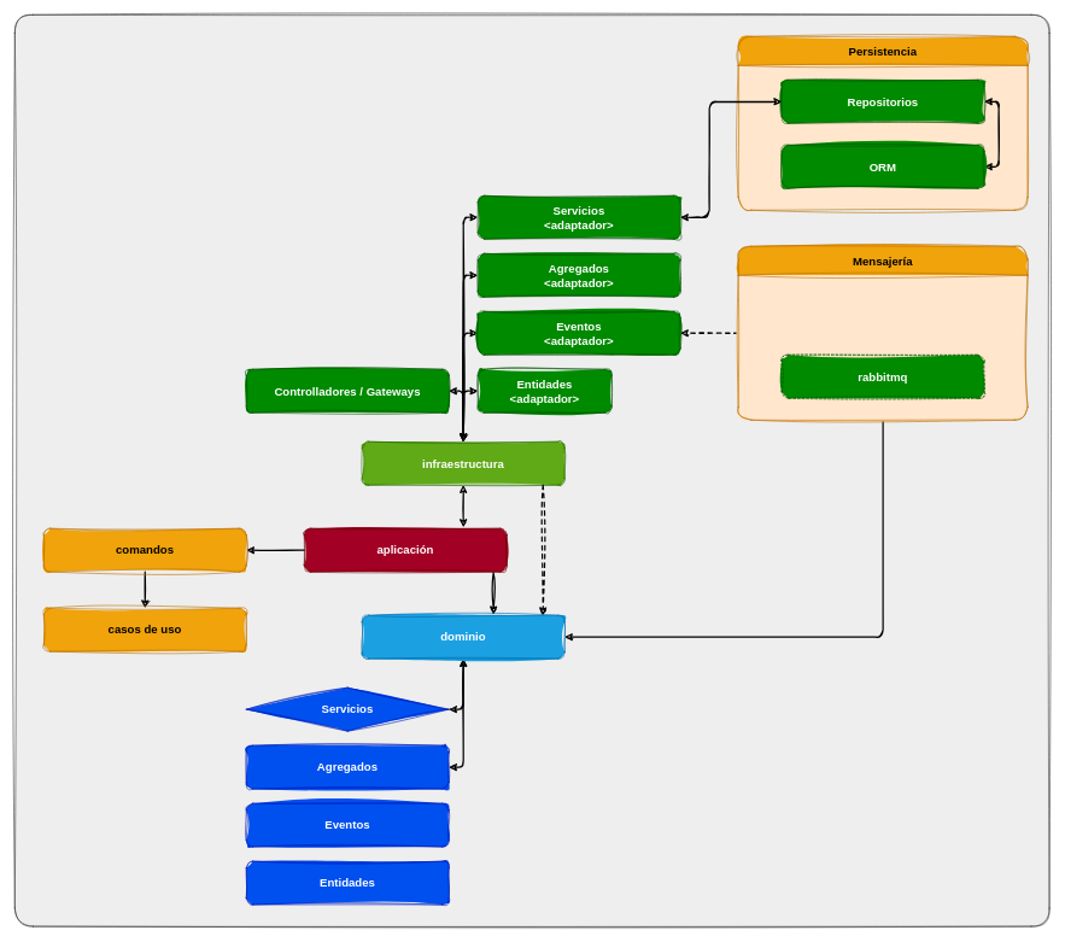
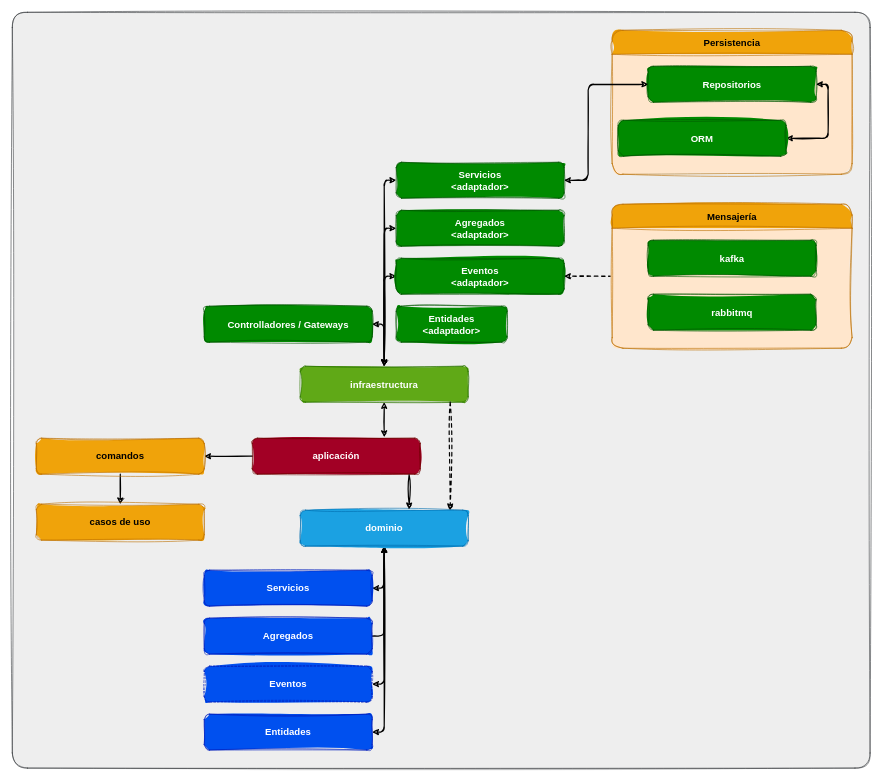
- <mxCell id="30" value="ORM" style="rounded=1;whiteSpace=wrap;html=1;fontStyle=1;fontSize=16;sketch=1;curveFitting=1;jiggle=2;fillColor=#008a00;fontColor=#ffffff;strokeColor=#005700;fillStyle=solid;" vertex="1" parent="27"><mxGeometry x="60" y="150" width="280" height="60" as="geometry" /></mxCell>
+ <mxCell id="30" value="ORM" style="rounded=1;whiteSpace=wrap;html=1;fontStyle=1;fontSize=16;sketch=1;curveFitting=1;jiggle=2;fillColor=#008a00;fontColor=#ffffff;strokeColor=#005700;fillStyle=solid;" vertex="1" parent="27"><mxGeometry x="10" y="150" width="280" height="60" as="geometry" /></mxCell>
+ <mxCell id="37" value="kafka" style="rounded=1;whiteSpace=wrap;html=1;fontStyle=1;fontSize=16;sketch=1;curveFitting=1;jiggle=2;fillColor=#008a00;fontColor=#ffffff;strokeColor=#005700;fillStyle=solid;" vertex="1" parent="36"><mxGeometry x="60" y="60" width="280" height="60" as="geometry" /></mxCell>
- <mxCell id="38" value="rabbitmq" style="rounded=1;whiteSpace=wrap;html=1;fontStyle=1;fontSize=16;sketch=1;curveFitting=1;jiggle=2;fillColor=#008a00;fontColor=#ffffff;strokeColor=#005700;fillStyle=solid;dashed=1;" vertex="1" parent="36"><mxGeometry x="60" y="150" width="280" height="60" as="geometry" /></mxCell>
+ <mxCell id="38" value="rabbitmq" style="rounded=1;whiteSpace=wrap;html=1;fontStyle=1;fontSize=16;sketch=1;curveFitting=1;jiggle=2;fillColor=#008a00;fontColor=#ffffff;strokeColor=#005700;fillStyle=solid;" vertex="1" parent="36"><mxGeometry x="60" y="150" width="280" height="60" as="geometry" /></mxCell>
- <mxCell id="3" style="edgeStyle=orthogonalEdgeStyle;sketch=1;html=1;entryX=0;entryY=0.5;entryDx=0;entryDy=0;fontSize=16;startArrow=classic;startFill=1;strokeColor=#000000;strokeWidth=2;" edge="1" parent="1" source="8" target="20"><mxGeometry relative="1" as="geometry" /></mxCell>
- <mxCell id="14" style="edgeStyle=orthogonalEdgeStyle;sketch=1;html=1;fontSize=16;startArrow=classic;startFill=1;strokeColor=#000000;strokeWidth=2;" edge="1" parent="1" source="15" target="38"><mxGeometry relative="1" as="geometry" /></mxCell>
+ <mxCell id="14" style="edgeStyle=orthogonalEdgeStyle;sketch=1;html=1;entryX=1;entryY=0.5;entryDx=0;entryDy=0;fontSize=16;startArrow=classic;startFill=1;strokeColor=#000000;strokeWidth=2;" edge="1" parent="1" source="15" target="24"><mxGeometry relative="1" as="geometry" /></mxCell>
- <mxCell id="25" value="Servicios" style="rhombus;whiteSpace=wrap;html=1;fontStyle=1;fontSize=16;sketch=1;curveFitting=1;jiggle=2;fillColor=#0050ef;fontColor=#ffffff;strokeColor=#001DBC;fillStyle=solid;" vertex="1" parent="1"><mxGeometry x="340" y="950" width="280" height="60" as="geometry" /></mxCell>
+ <mxCell id="25" value="Servicios" style="rounded=1;whiteSpace=wrap;html=1;fontStyle=1;fontSize=16;sketch=1;curveFitting=1;jiggle=2;fillColor=#0050ef;fontColor=#ffffff;strokeColor=#001DBC;fillStyle=solid;" vertex="1" parent="1"><mxGeometry x="340" y="950" width="280" height="60" as="geometry" /></mxCell>
- <mxCell id="12" style="edgeStyle=orthogonalEdgeStyle;sketch=1;html=1;entryX=1;entryY=0.5;entryDx=0;entryDy=0;fontSize=16;startArrow=classic;startFill=1;strokeColor=#000000;strokeWidth=2;" edge="1" parent="1" source="15" target="23"><mxGeometry relative="1" as="geometry" /></mxCell>
+ <mxCell id="12" style="edgeStyle=orthogonalEdgeStyle;sketch=1;html=1;entryX=1;entryY=0.5;entryDx=0;entryDy=0;fontSize=16;startArrow=classic;startFill=1;strokeColor=#000000;strokeWidth=2;endArrow=none;" edge="1" parent="1" source="15" target="23"><mxGeometry relative="1" as="geometry" /></mxCell>
- <mxCell id="26" value="Eventos" style="rounded=1;whiteSpace=wrap;html=1;fontStyle=1;fontSize=16;sketch=1;curveFitting=1;jiggle=2;fillColor=#0050ef;fontColor=#ffffff;strokeColor=#001DBC;fillStyle=solid;" vertex="1" parent="1"><mxGeometry x="340" y="1110" width="280" height="60" as="geometry" /></mxCell>
+ <mxCell id="26" value="Eventos" style="rounded=1;whiteSpace=wrap;html=1;fontStyle=1;fontSize=16;sketch=1;curveFitting=1;jiggle=2;fillColor=#0050ef;fontColor=#ffffff;strokeColor=#001DBC;fillStyle=solid;dashed=1;" vertex="1" parent="1"><mxGeometry x="340" y="1110" width="280" height="60" as="geometry" /></mxCell>
+ <mxCell id="13" style="edgeStyle=orthogonalEdgeStyle;sketch=1;html=1;entryX=1;entryY=0.5;entryDx=0;entryDy=0;fontSize=16;startArrow=classic;startFill=1;strokeColor=#000000;strokeWidth=2;" edge="1" parent="1" source="15" target="26"><mxGeometry relative="1" as="geometry" /></mxCell>
